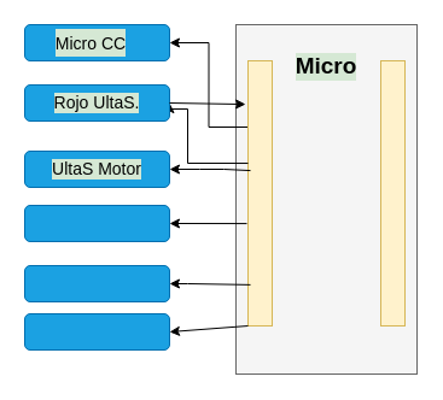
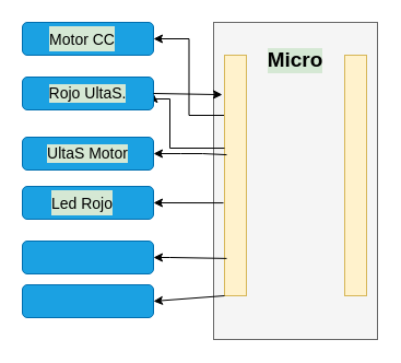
- <mxCell id="11" value="&lt;font style=&quot;font-size: 14px;&quot;&gt;Micro CC&lt;/font&gt;" style="text;html=1;strokeColor=none;fillColor=none;align=center;verticalAlign=middle;whiteSpace=wrap;rounded=0;labelBackgroundColor=#D5E8D4;fontSize=19;" parent="1" vertex="1"><mxGeometry x="25" y="20" width="100" height="30" as="geometry" /></mxCell>
+ <mxCell id="11" value="&lt;font style=&quot;font-size: 14px;&quot;&gt;Motor CC&lt;/font&gt;" style="text;html=1;strokeColor=none;fillColor=none;align=center;verticalAlign=middle;whiteSpace=wrap;rounded=0;labelBackgroundColor=#D5E8D4;fontSize=19;" parent="1" vertex="1"><mxGeometry x="25" y="20" width="100" height="30" as="geometry" /></mxCell>
+ <mxCell id="18" value="&lt;font style=&quot;font-size: 14px;&quot;&gt;Led Rojo&lt;/font&gt;" style="text;html=1;strokeColor=none;fillColor=none;align=center;verticalAlign=middle;whiteSpace=wrap;rounded=0;labelBackgroundColor=#D5E8D4;fontSize=19;" parent="1" vertex="1"><mxGeometry x="25" y="170" width="100" height="30" as="geometry" /></mxCell>
